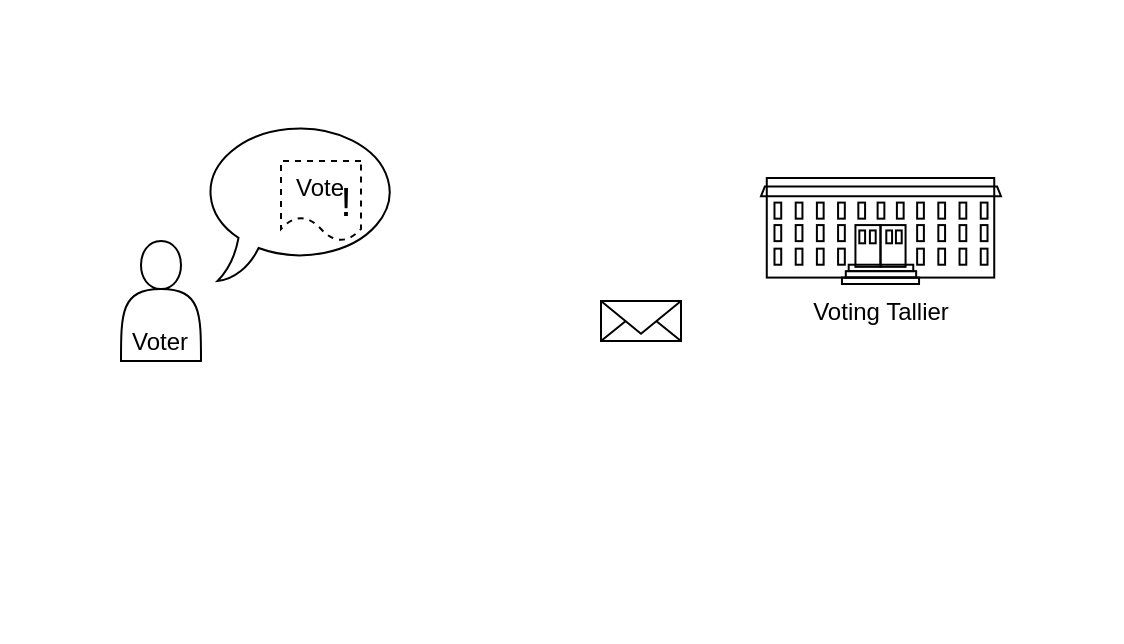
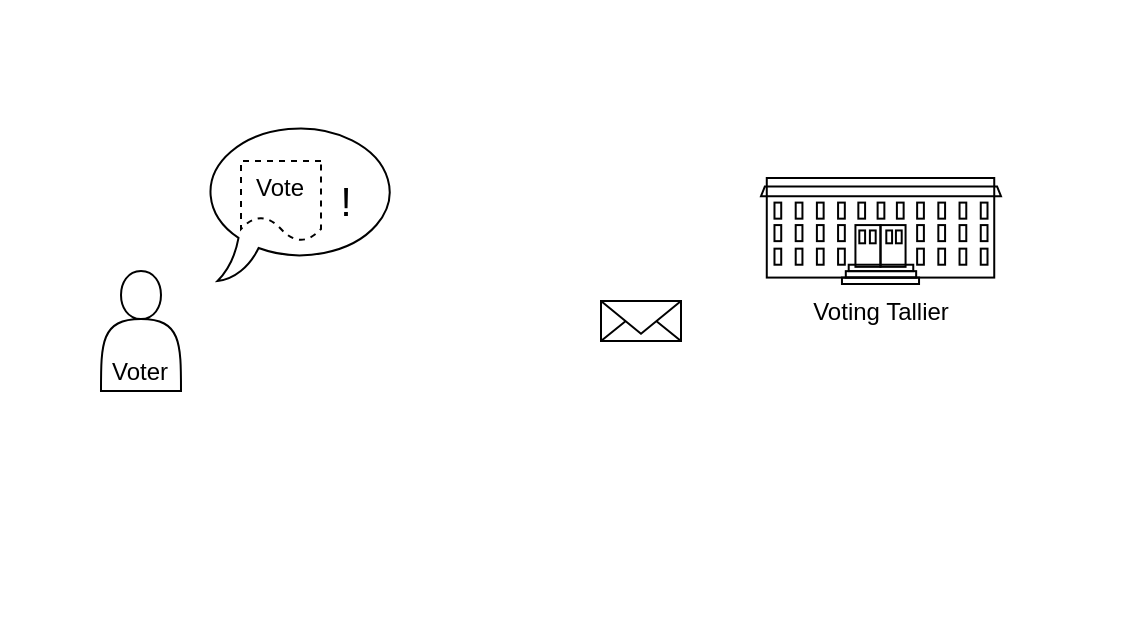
- <mxCell id="7" value="Vote" style="shape=document;whiteSpace=wrap;html=1;boundedLbl=1;strokeColor=default;strokeWidth=1;fillColor=none;dashed=1;flipV=0;flipH=1;" parent="1" vertex="1"><mxGeometry x="140" y="80" width="40" height="40" as="geometry" /></mxCell>
+ <mxCell id="7" value="Vote" style="shape=document;whiteSpace=wrap;html=1;boundedLbl=1;strokeColor=default;strokeWidth=1;fillColor=none;dashed=1;flipV=0;flipH=1;" parent="1" vertex="1"><mxGeometry x="120" y="80" width="40" height="40" as="geometry" /></mxCell>
- <mxCell id="3" value="Voter" style="shape=actor;whiteSpace=wrap;html=1;verticalAlign=bottom;fillColor=none;" parent="1" vertex="1"><mxGeometry x="60" y="120" width="40" height="60" as="geometry" /></mxCell>
+ <mxCell id="3" value="Voter" style="shape=actor;whiteSpace=wrap;html=1;verticalAlign=bottom;fillColor=none;" parent="1" vertex="1"><mxGeometry x="50" y="135" width="40" height="60" as="geometry" /></mxCell>
